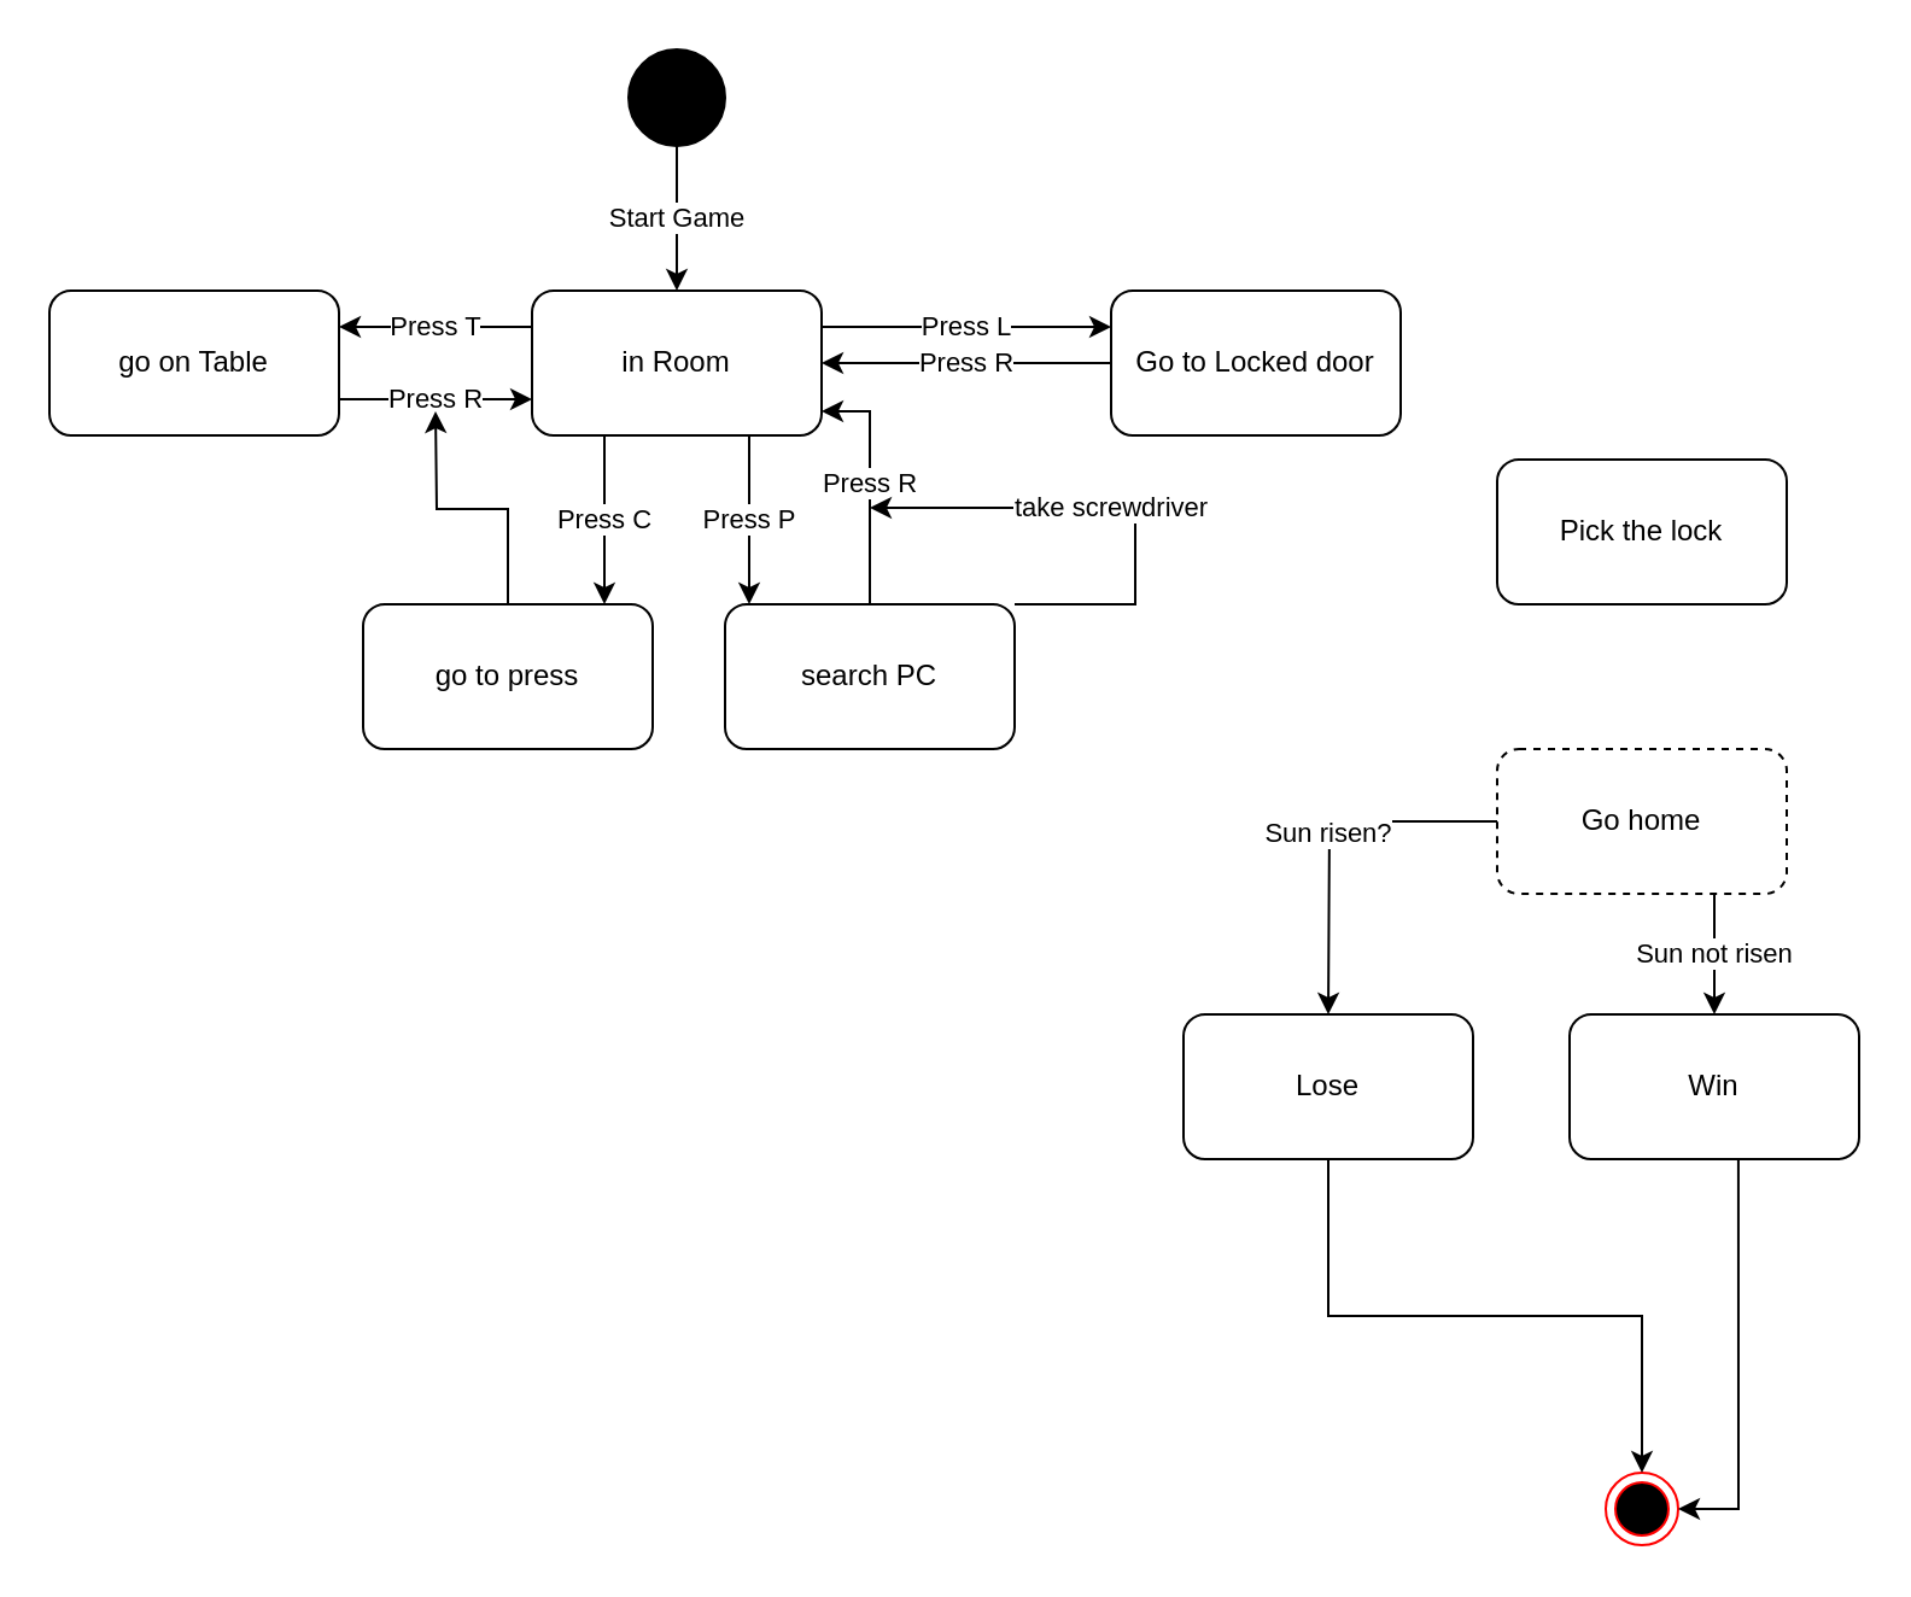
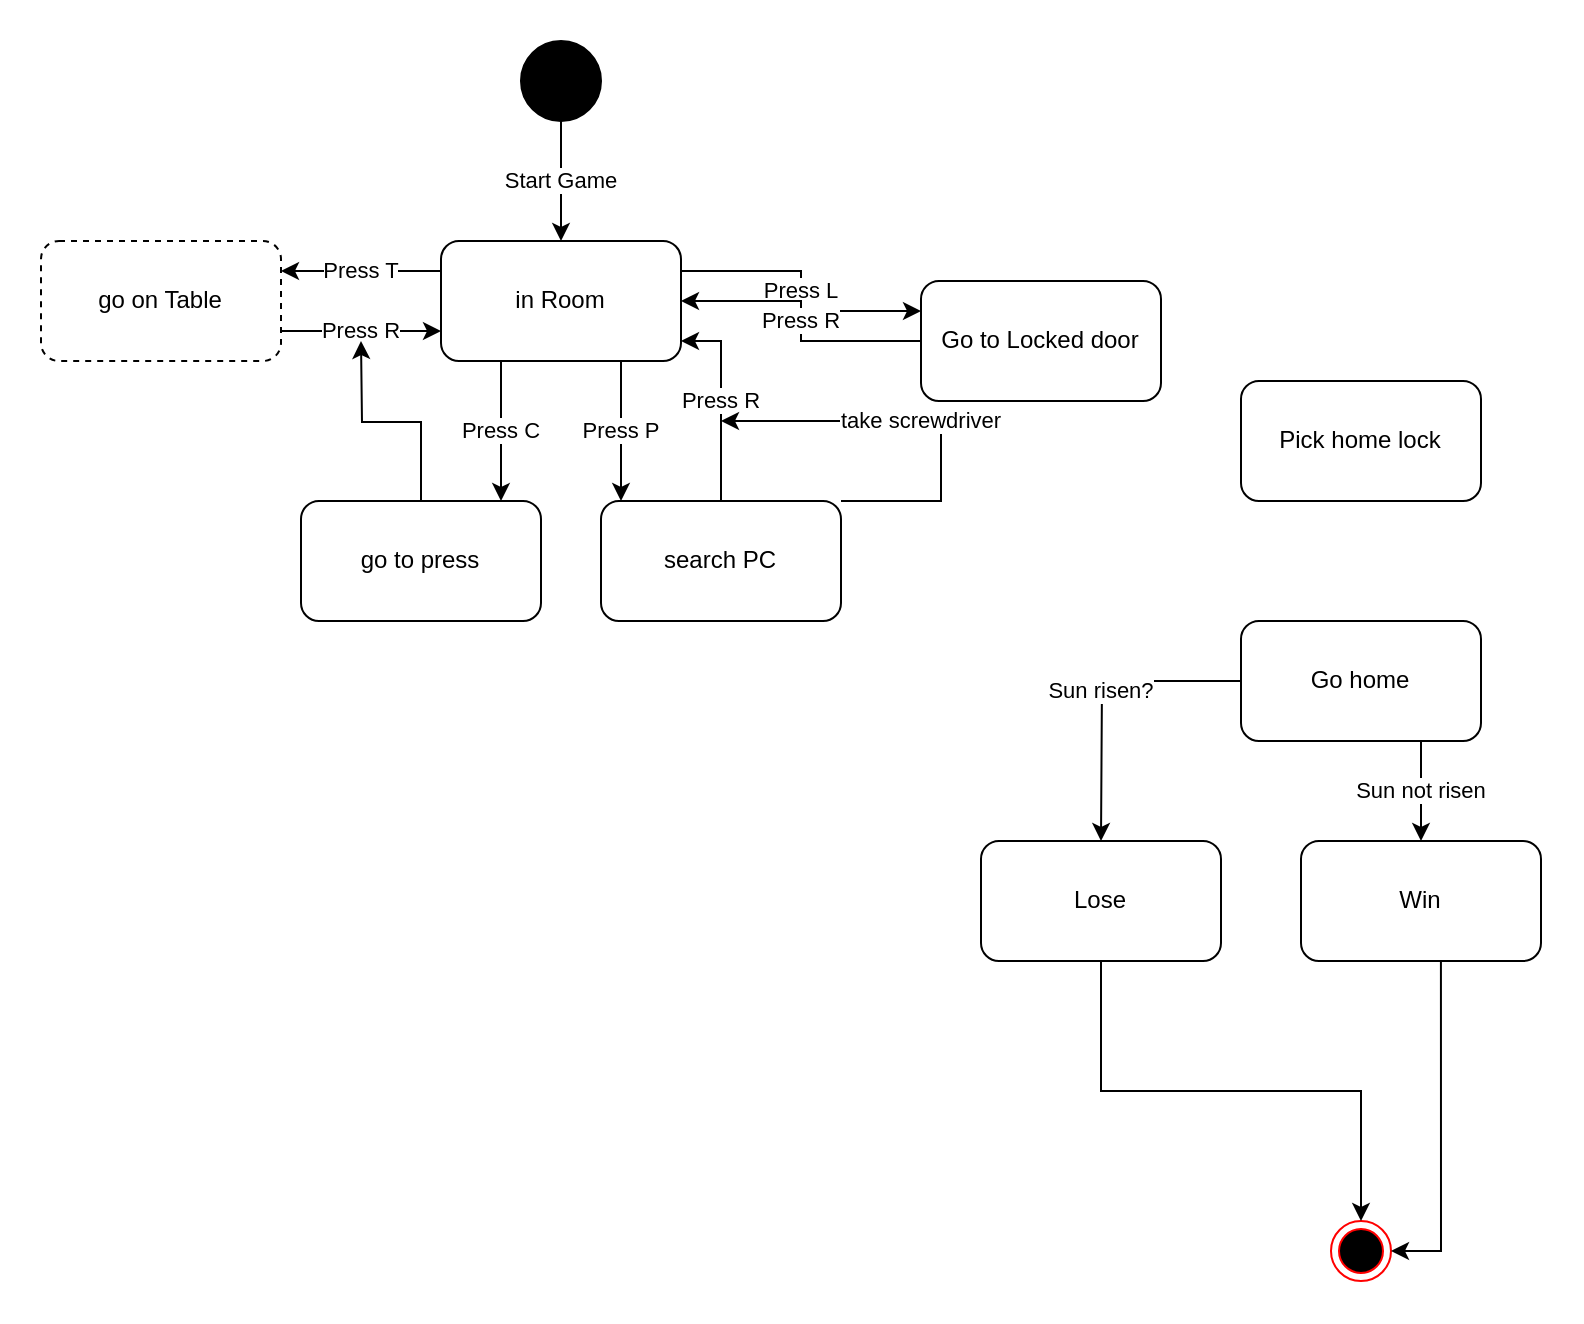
- <mxCell id="10" value="go on Table" style="rounded=1;whiteSpace=wrap;html=1;" vertex="1" parent="1"><mxGeometry x="20" y="120" width="120" height="60" as="geometry" /></mxCell>
+ <mxCell id="10" value="go on Table" style="rounded=1;whiteSpace=wrap;html=1;dashed=1;" vertex="1" parent="1"><mxGeometry x="20" y="120" width="120" height="60" as="geometry" /></mxCell>
- <mxCell id="16" value="Go to Locked door" style="rounded=1;whiteSpace=wrap;html=1;" vertex="1" parent="1"><mxGeometry x="460" y="120" width="120" height="60" as="geometry" /></mxCell>
+ <mxCell id="16" value="Go to Locked door" style="rounded=1;whiteSpace=wrap;html=1;" vertex="1" parent="1"><mxGeometry x="460" y="140" width="120" height="60" as="geometry" /></mxCell>
- <mxCell id="18" value="Pick the lock" style="rounded=1;whiteSpace=wrap;html=1;" vertex="1" parent="1"><mxGeometry x="620" y="190" width="120" height="60" as="geometry" /></mxCell>
+ <mxCell id="18" value="Pick home lock" style="rounded=1;whiteSpace=wrap;html=1;" vertex="1" parent="1"><mxGeometry x="620" y="190" width="120" height="60" as="geometry" /></mxCell>
- <mxCell id="21" value="Go home" style="whiteSpace=wrap;html=1;rounded=1;dashed=1;" vertex="1" parent="1"><mxGeometry x="620" y="310" width="120" height="60" as="geometry" /></mxCell>
+ <mxCell id="21" value="Go home" style="whiteSpace=wrap;html=1;rounded=1;" vertex="1" parent="1"><mxGeometry x="620" y="310" width="120" height="60" as="geometry" /></mxCell>
